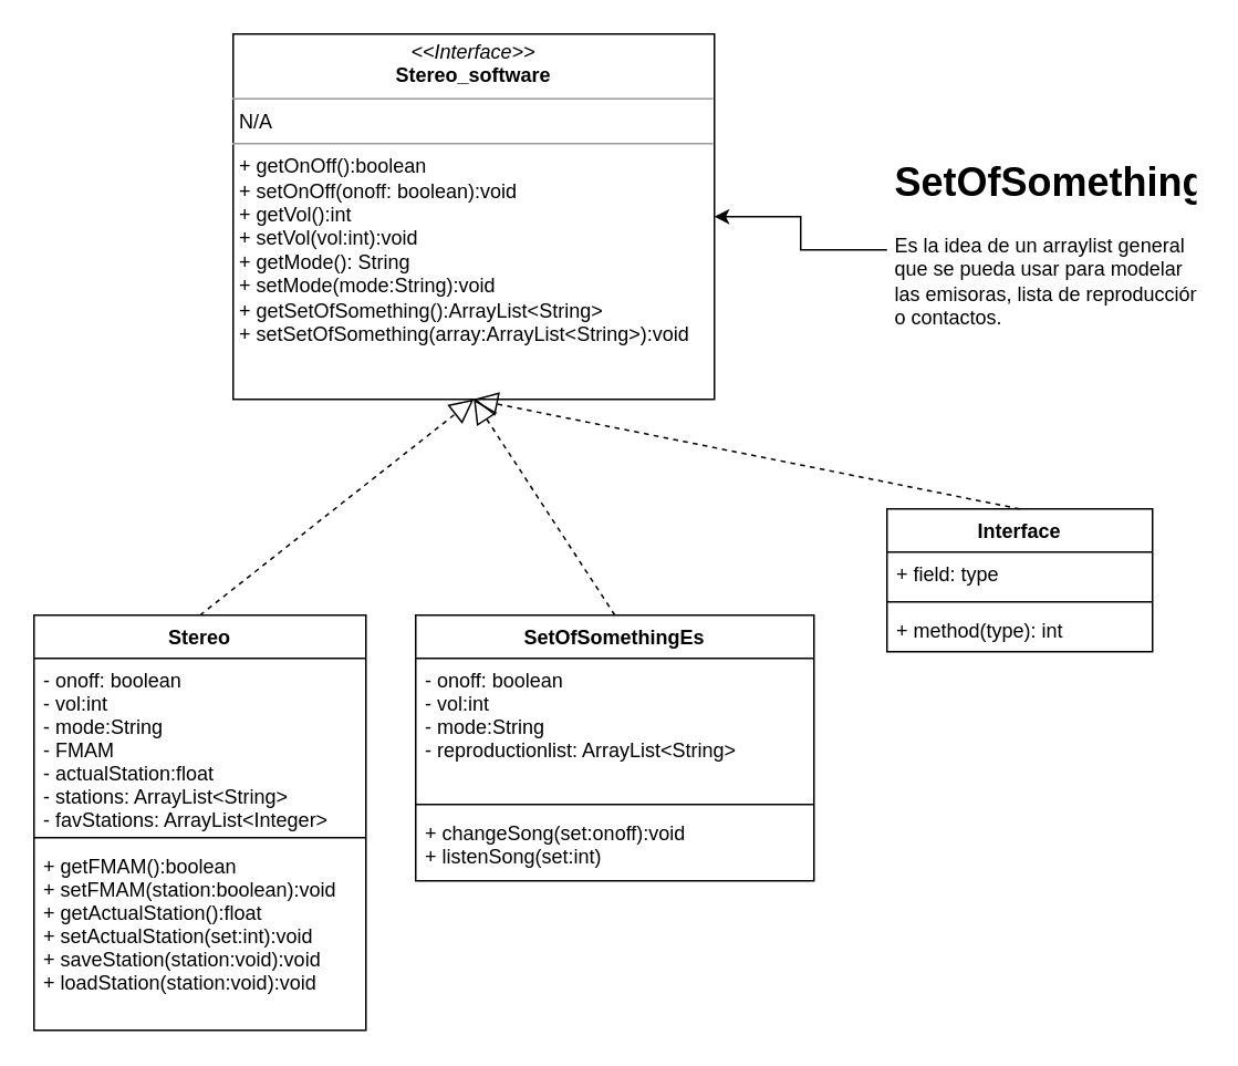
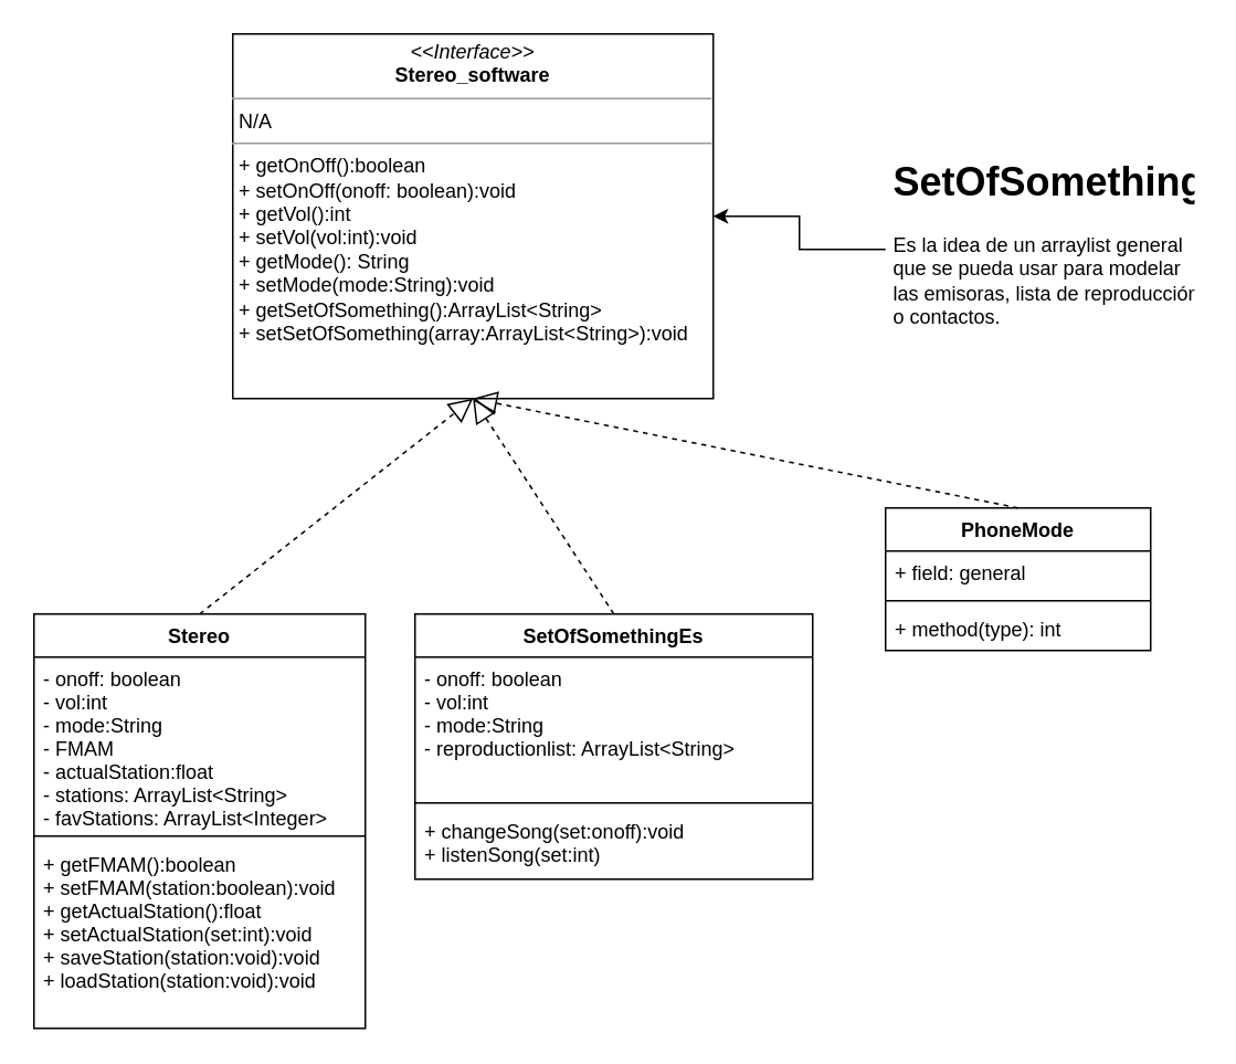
- <mxCell id="15" value="Interface" style="swimlane;fontStyle=1;align=center;verticalAlign=top;childLayout=stackLayout;horizontal=1;startSize=26;horizontalStack=0;resizeParent=1;resizeParentMax=0;resizeLast=0;collapsible=1;marginBottom=0;" vertex="1" parent="1"><mxGeometry x="534" y="306" width="160" height="86" as="geometry" /></mxCell>
+ <mxCell id="15" value="PhoneMode" style="swimlane;fontStyle=1;align=center;verticalAlign=top;childLayout=stackLayout;horizontal=1;startSize=26;horizontalStack=0;resizeParent=1;resizeParentMax=0;resizeLast=0;collapsible=1;marginBottom=0;" vertex="1" parent="1"><mxGeometry x="534" y="306" width="160" height="86" as="geometry" /></mxCell>
- <mxCell id="16" value="+ field: type" style="text;strokeColor=none;fillColor=none;align=left;verticalAlign=top;spacingLeft=4;spacingRight=4;overflow=hidden;rotatable=0;points=[[0,0.5],[1,0.5]];portConstraint=eastwest;" vertex="1" parent="15"><mxGeometry y="26" width="160" height="26" as="geometry" /></mxCell>
+ <mxCell id="16" value="+ field: general" style="text;strokeColor=none;fillColor=none;align=left;verticalAlign=top;spacingLeft=4;spacingRight=4;overflow=hidden;rotatable=0;points=[[0,0.5],[1,0.5]];portConstraint=eastwest;" vertex="1" parent="15"><mxGeometry y="26" width="160" height="26" as="geometry" /></mxCell>
